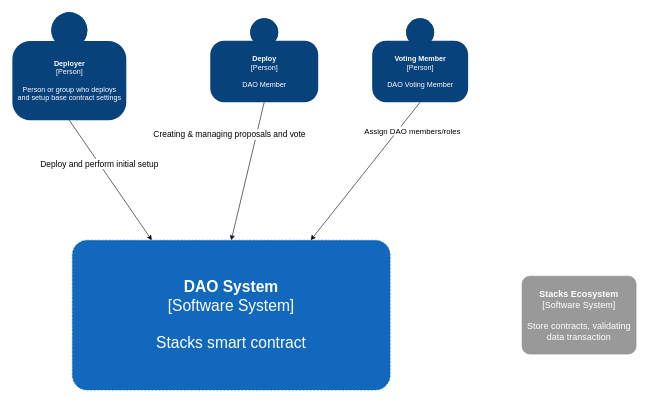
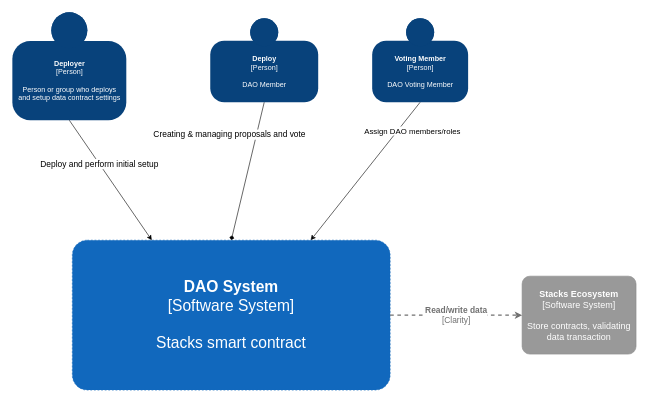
- <mxCell id="8" value="&lt;b&gt;Deployer&lt;/b&gt;&lt;div&gt;[Person]&lt;/div&gt;&lt;br&gt;&lt;div&gt;Person or group who deploys &#10;and setup base contract settings&lt;/div&gt;" style="html=1;dashed=0;whitespace=wrap;fillColor=#08427b;strokeColor=none;fontColor=#ffffff;shape=mxgraph.c4.person;align=center;metaEdit=1;points=[[0.5,0,0],[1,0.5,0],[1,0.75,0],[0.75,1,0],[0.5,1,0],[0.25,1,0],[0,0.75,0],[0,0.5,0]];metaData={&quot;c4Type&quot;:{&quot;editable&quot;:false}};" parent="1" vertex="1"><mxGeometry x="20" y="20" width="190" height="180" as="geometry" /></mxCell>
+ <mxCell id="8" value="&lt;b&gt;Deployer&lt;/b&gt;&lt;div&gt;[Person]&lt;/div&gt;&lt;br&gt;&lt;div&gt;Person or group who deploys &#10;and setup data contract settings&lt;/div&gt;" style="html=1;dashed=0;whitespace=wrap;fillColor=#08427b;strokeColor=none;fontColor=#ffffff;shape=mxgraph.c4.person;align=center;metaEdit=1;points=[[0.5,0,0],[1,0.5,0],[1,0.75,0],[0.75,1,0],[0.5,1,0],[0.25,1,0],[0,0.75,0],[0,0.5,0]];metaData={&quot;c4Type&quot;:{&quot;editable&quot;:false}};" parent="1" vertex="1"><mxGeometry x="20" y="20" width="190" height="180" as="geometry" /></mxCell>
- <mxCell id="6" value="" style="endArrow=classic;html=1;exitX=0.5;exitY=1;exitDx=0;exitDy=0;exitPerimeter=0;entryX=0.5;entryY=0;entryDx=0;entryDy=0;entryPerimeter=0;" parent="1" source="10" target="11" edge="1"><mxGeometry width="50" height="50" relative="1" as="geometry"><mxPoint x="425" y="180" as="sourcePoint" /><mxPoint x="591.08" y="370.99" as="targetPoint" /></mxGeometry></mxCell>
+ <mxCell id="6" value="" style="endArrow=diamond;html=1;exitX=0.5;exitY=1;exitDx=0;exitDy=0;exitPerimeter=0;entryX=0.5;entryY=0;entryDx=0;entryDy=0;entryPerimeter=0;" parent="1" source="10" target="11" edge="1"><mxGeometry width="50" height="50" relative="1" as="geometry"><mxPoint x="425" y="180" as="sourcePoint" /><mxPoint x="591.08" y="370.99" as="targetPoint" /></mxGeometry></mxCell>
+ <mxCell id="13" value="&lt;div style=&quot;text-align: left&quot;&gt;&lt;div style=&quot;text-align: center&quot;&gt;&lt;b&gt;Read/write data&lt;/b&gt;&lt;/div&gt;&lt;div style=&quot;text-align: center&quot;&gt;[Clarity]&lt;/div&gt;&lt;/div&gt;" style="edgeStyle=none;rounded=0;html=1;entryX=0;entryY=0.5;jettySize=auto;orthogonalLoop=1;strokeColor=#707070;strokeWidth=2;fontColor=#707070;jumpStyle=none;dashed=1;metaEdit=1;metaData={&quot;c4Type&quot;:{&quot;editable&quot;:false}};fontSize=14;exitX=1;exitY=0.5;exitDx=0;exitDy=0;exitPerimeter=0;entryDx=0;entryDy=0;entryPerimeter=0;" parent="1" source="11" target="12" edge="1"><mxGeometry width="160" relative="1" as="geometry"><mxPoint x="840" y="660" as="sourcePoint" /><mxPoint x="1000" y="660" as="targetPoint" /></mxGeometry></mxCell>
